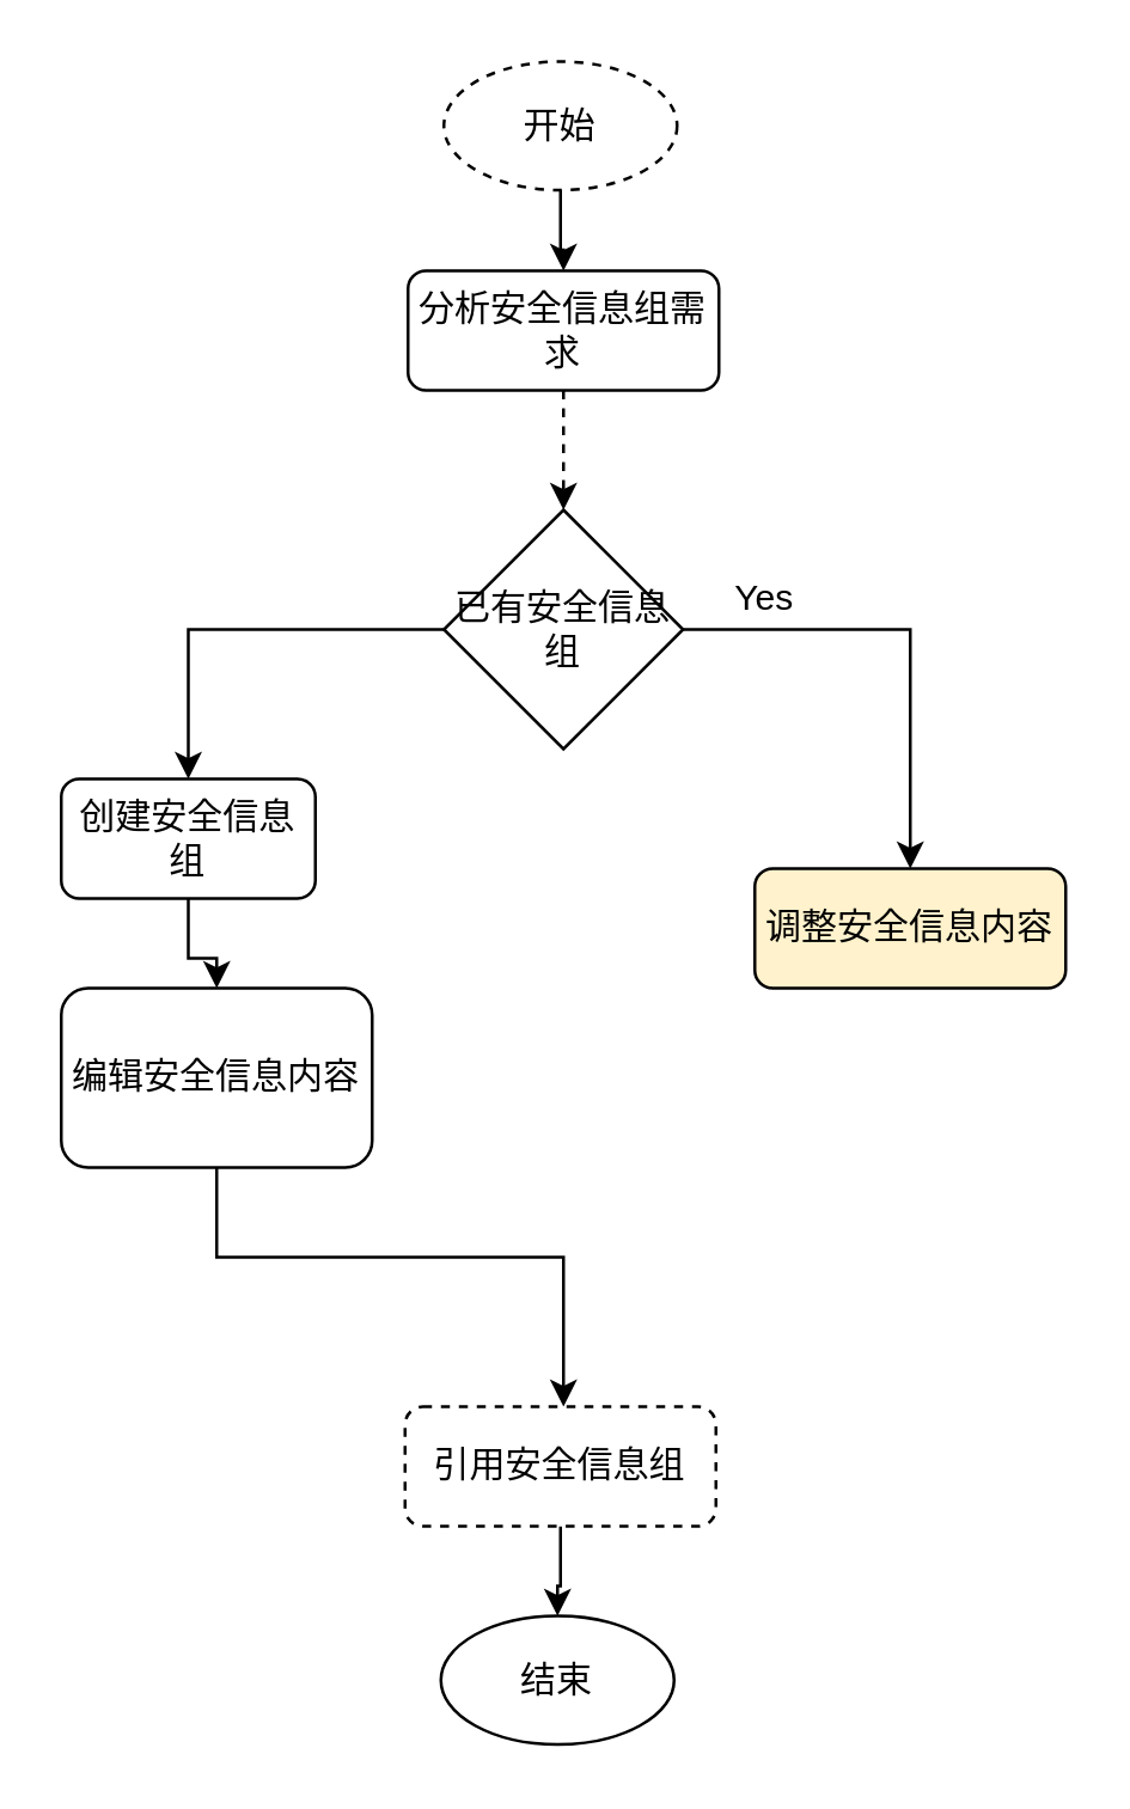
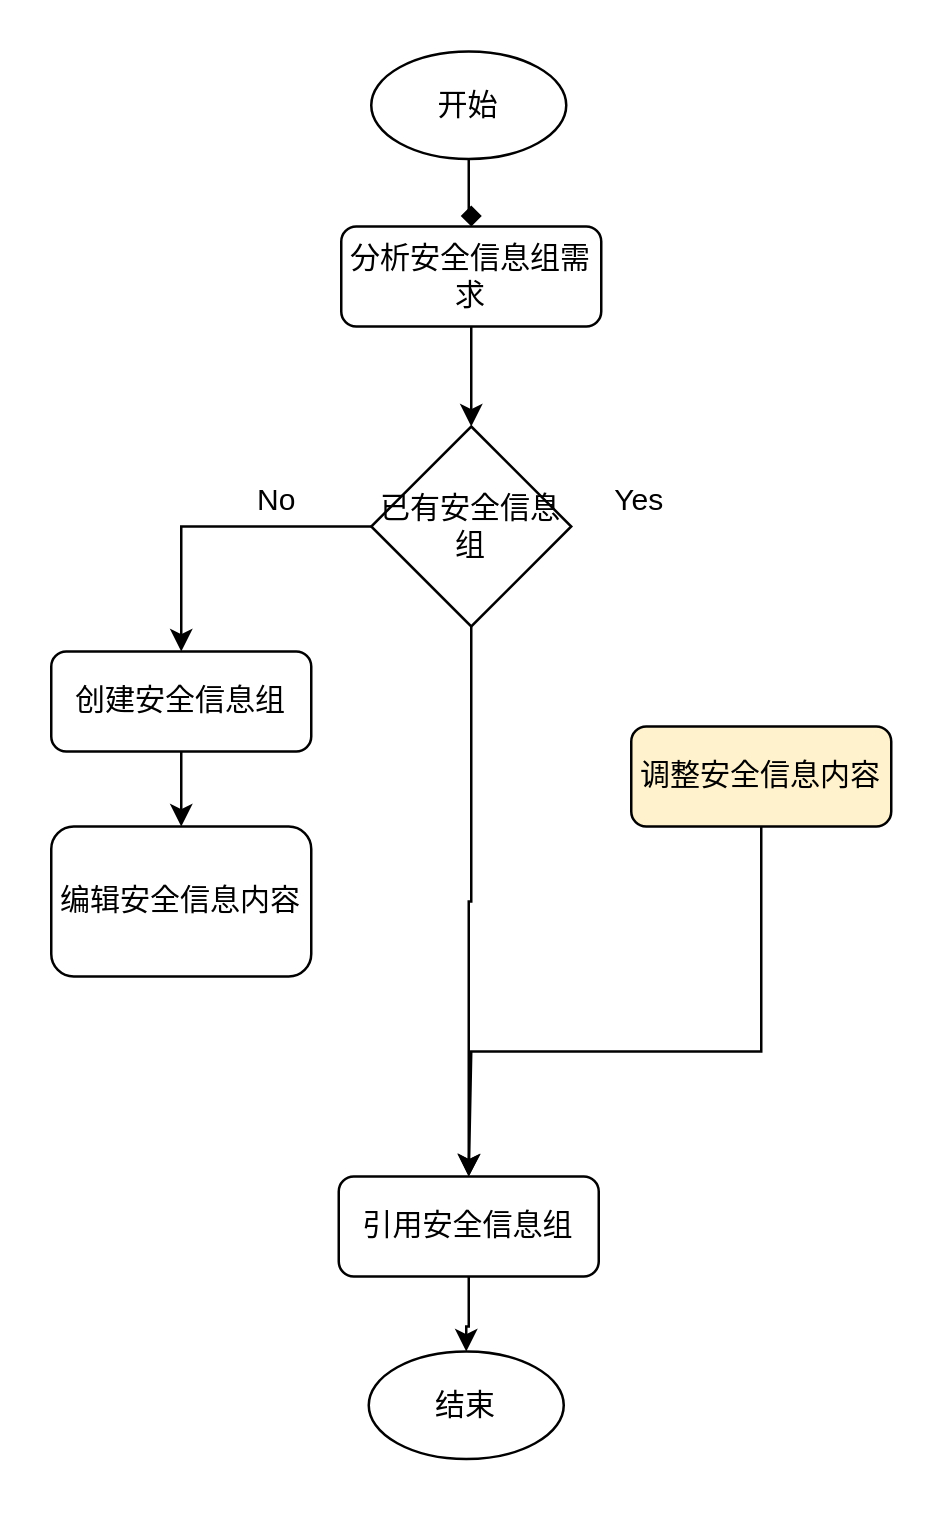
- <mxCell id="3" value="开始" style="ellipse;whiteSpace=wrap;html=1;dashed=1;" vertex="1" parent="1"><mxGeometry x="148" y="20" width="78" height="43" as="geometry" /></mxCell>
+ <mxCell id="3" value="开始" style="ellipse;whiteSpace=wrap;html=1;" vertex="1" parent="1"><mxGeometry x="148" y="20" width="78" height="43" as="geometry" /></mxCell>
- <mxCell id="2" value="" style="edgeStyle=orthogonalEdgeStyle;rounded=0;orthogonalLoop=1;jettySize=auto;html=1;entryX=0.5;entryY=0;entryDx=0;entryDy=0;" edge="1" parent="1" source="3" target="5"><mxGeometry relative="1" as="geometry"><mxPoint x="187" y="80" as="targetPoint" /></mxGeometry></mxCell>
+ <mxCell id="2" value="" style="edgeStyle=orthogonalEdgeStyle;rounded=0;orthogonalLoop=1;jettySize=auto;html=1;entryX=0.5;entryY=0;entryDx=0;entryDy=0;endArrow=diamond;" edge="1" parent="1" source="3" target="5"><mxGeometry relative="1" as="geometry"><mxPoint x="187" y="80" as="targetPoint" /></mxGeometry></mxCell>
- <mxCell id="4" value="" style="edgeStyle=orthogonalEdgeStyle;rounded=0;orthogonalLoop=1;jettySize=auto;html=1;dashed=1;" edge="1" parent="1" source="5" target="15"><mxGeometry relative="1" as="geometry" /></mxCell>
+ <mxCell id="4" value="" style="edgeStyle=orthogonalEdgeStyle;rounded=0;orthogonalLoop=1;jettySize=auto;html=1;" edge="1" parent="1" source="5" target="15"><mxGeometry relative="1" as="geometry" /></mxCell>
+ <mxCell id="18" value="No" style="text;html=1;align=center;verticalAlign=middle;resizable=0;points=[];autosize=1;strokeColor=none;fillColor=none;" vertex="1" parent="1"><mxGeometry x="95" y="190" width="30" height="20" as="geometry" /></mxCell>
- <mxCell id="14" style="edgeStyle=orthogonalEdgeStyle;rounded=0;orthogonalLoop=1;jettySize=auto;html=1;" edge="1" parent="1" source="15" target="17"><mxGeometry relative="1" as="geometry" /></mxCell>
+ <mxCell id="14" style="edgeStyle=orthogonalEdgeStyle;rounded=0;orthogonalLoop=1;jettySize=auto;html=1;" edge="1" parent="1" source="15" target="11"><mxGeometry relative="1" as="geometry" /></mxCell>
- <mxCell id="7" value="创建安全信息组" style="rounded=1;whiteSpace=wrap;html=1;fontSize=12;glass=0;strokeWidth=1;shadow=0;" vertex="1" parent="1"><mxGeometry x="20" y="260" width="85" height="40" as="geometry" /></mxCell>
+ <mxCell id="7" value="创建安全信息组" style="rounded=1;whiteSpace=wrap;html=1;fontSize=12;glass=0;strokeWidth=1;shadow=0;" vertex="1" parent="1"><mxGeometry x="20" y="260" width="104" height="40" as="geometry" /></mxCell>
- <mxCell id="8" value="" style="edgeStyle=orthogonalEdgeStyle;rounded=0;orthogonalLoop=1;jettySize=auto;html=1;" edge="1" parent="1" source="9" target="11"><mxGeometry relative="1" as="geometry"><Array as="points"><mxPoint x="72" y="420" /><mxPoint x="188" y="420" /></Array></mxGeometry></mxCell>
+ <mxCell id="16" style="edgeStyle=orthogonalEdgeStyle;rounded=0;orthogonalLoop=1;jettySize=auto;html=1;exitX=0.5;exitY=1;exitDx=0;exitDy=0;entryX=0.5;entryY=0;entryDx=0;entryDy=0;" edge="1" parent="1" source="17" target="11"><mxGeometry relative="1" as="geometry"><Array as="points"><mxPoint x="304" y="420" /><mxPoint x="188" y="420" /></Array></mxGeometry></mxCell>
- <mxCell id="11" value="引用安全信息组" style="rounded=1;whiteSpace=wrap;html=1;fontSize=12;glass=0;strokeWidth=1;shadow=0;dashed=1;" vertex="1" parent="1"><mxGeometry x="135" y="470" width="104" height="40" as="geometry" /></mxCell>
+ <mxCell id="11" value="引用安全信息组" style="rounded=1;whiteSpace=wrap;html=1;fontSize=12;glass=0;strokeWidth=1;shadow=0;" vertex="1" parent="1"><mxGeometry x="135" y="470" width="104" height="40" as="geometry" /></mxCell>
